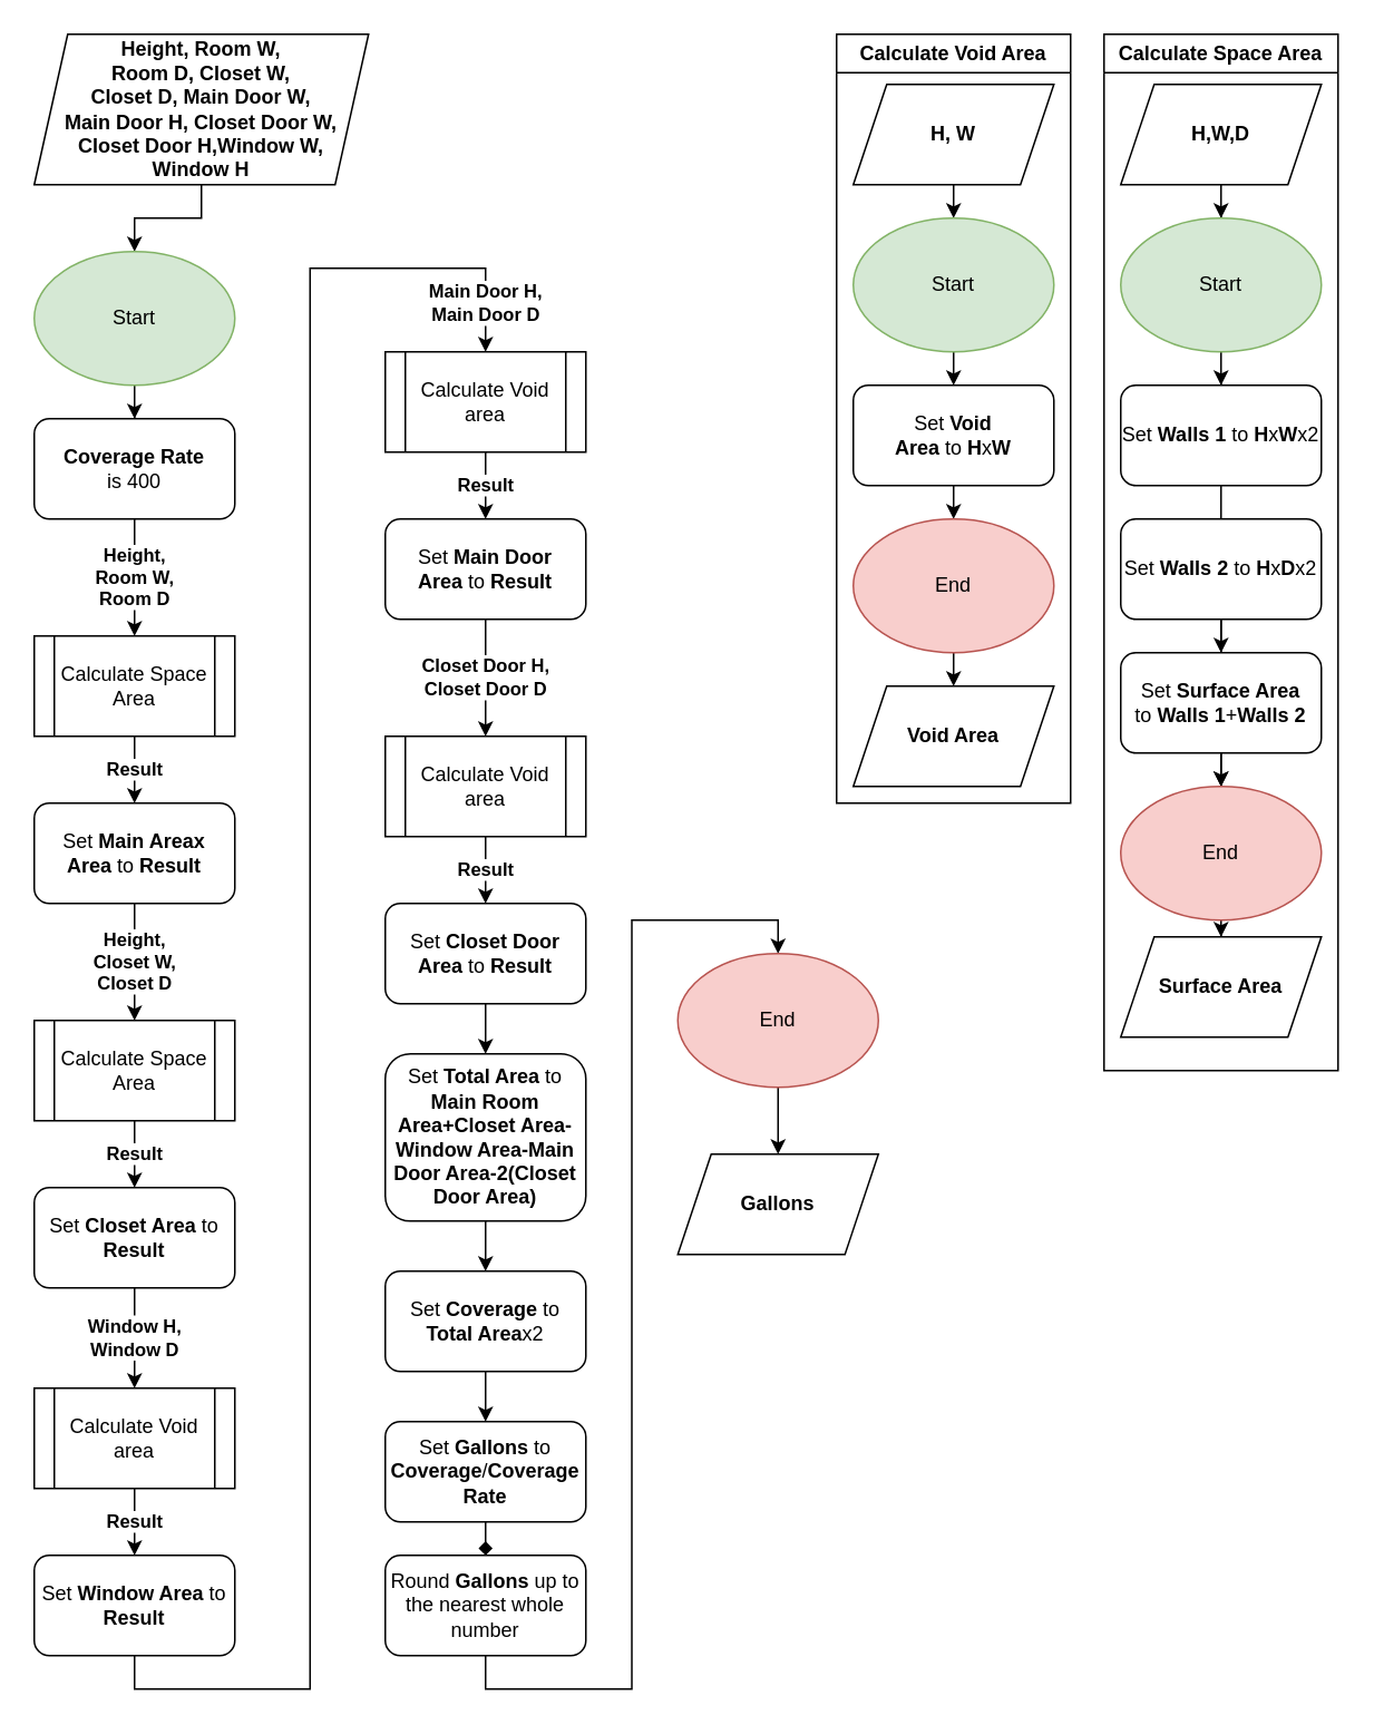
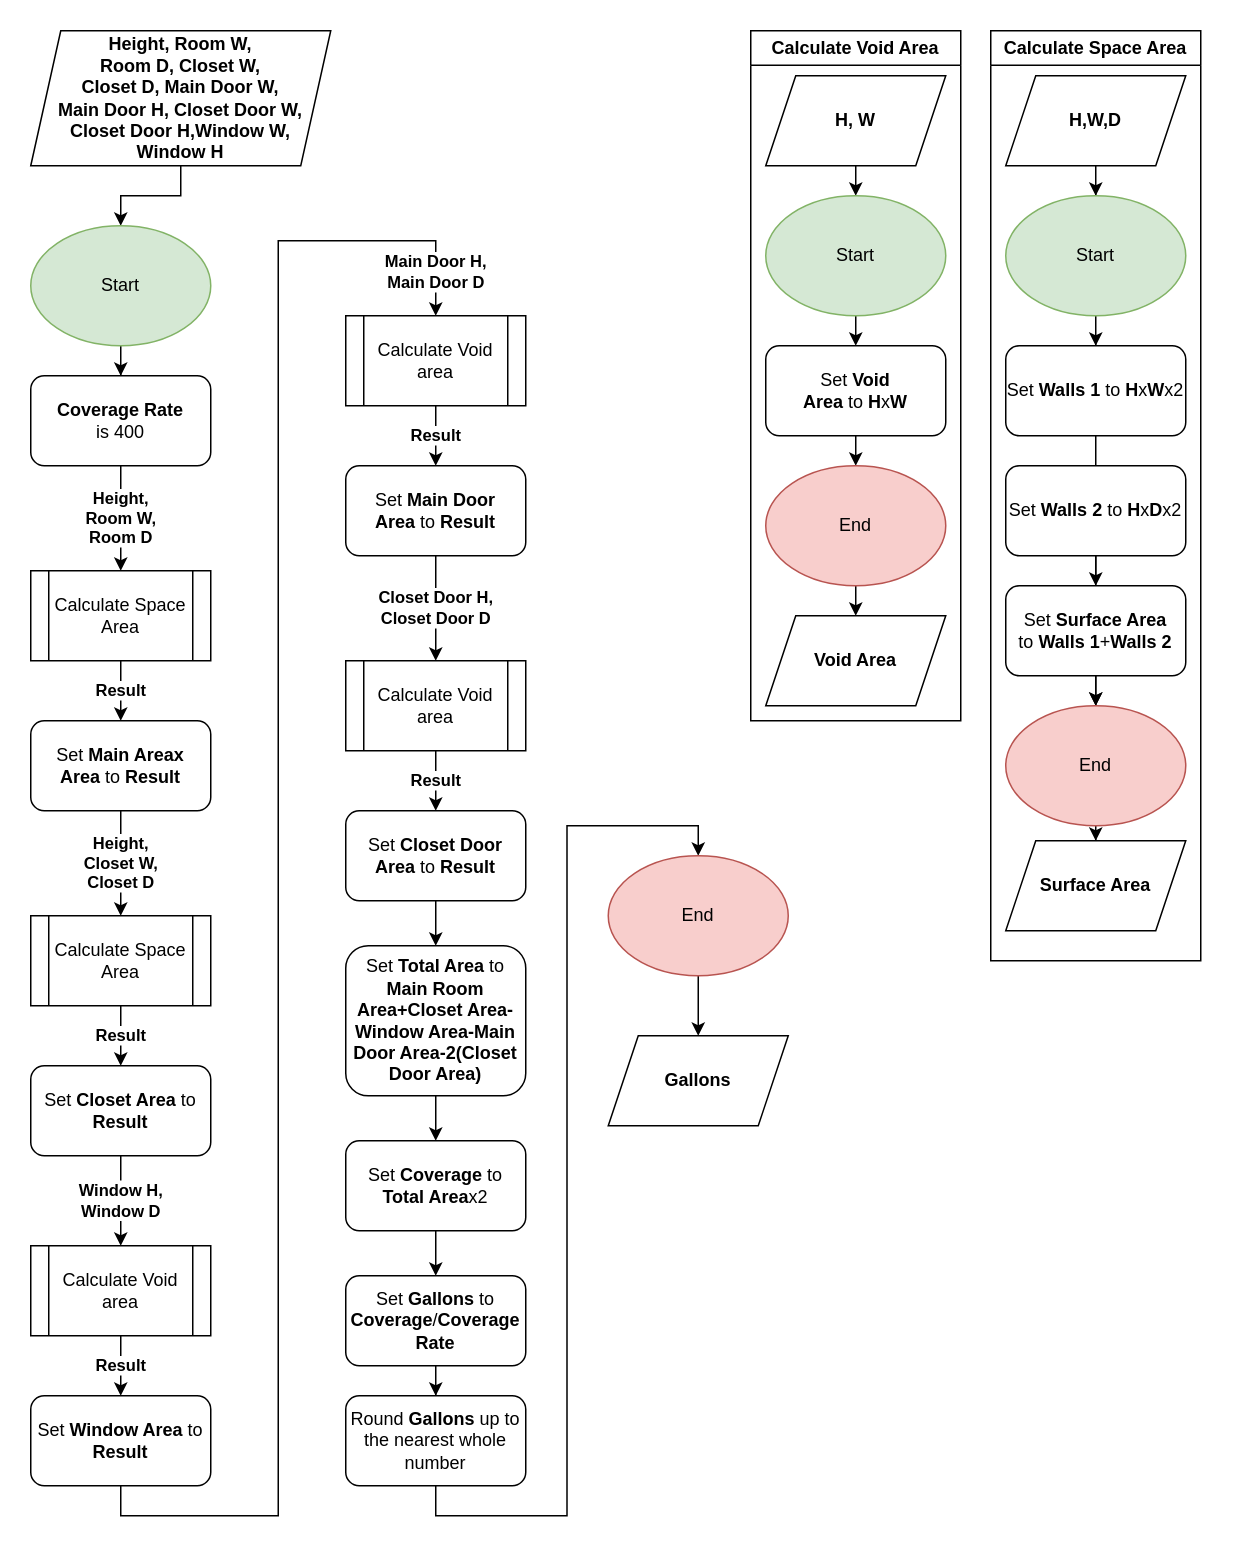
- <mxCell id="56" value="" style="edgeStyle=orthogonalEdgeStyle;rounded=0;orthogonalLoop=1;jettySize=auto;html=1;endArrow=diamond;" edge="1" parent="1" source="57" target="59"><mxGeometry relative="1" as="geometry" /></mxCell>
+ <mxCell id="56" value="" style="edgeStyle=orthogonalEdgeStyle;rounded=0;orthogonalLoop=1;jettySize=auto;html=1;" edge="1" parent="1" source="57" target="59"><mxGeometry relative="1" as="geometry" /></mxCell>
